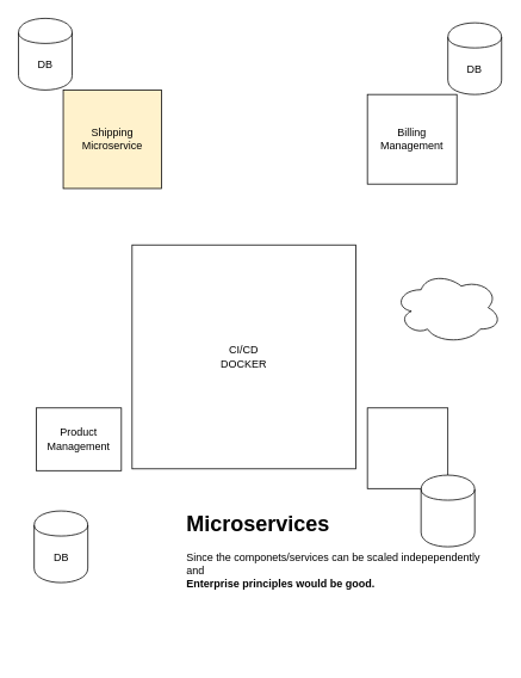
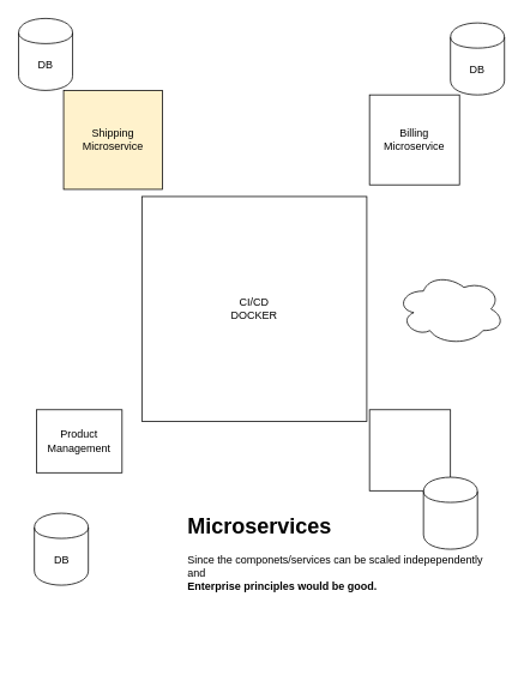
- <mxCell id="3" value="Billing Management" style="whiteSpace=wrap;html=1;aspect=fixed;" vertex="1" parent="1"><mxGeometry x="410" y="105" width="100" height="100" as="geometry" /></mxCell>
+ <mxCell id="3" value="Billing Microservice" style="whiteSpace=wrap;html=1;aspect=fixed;" vertex="1" parent="1"><mxGeometry x="410" y="105" width="100" height="100" as="geometry" /></mxCell>
- <mxCell id="5" value="CI/CD&lt;br&gt;DOCKER&lt;br&gt;" style="whiteSpace=wrap;html=1;aspect=fixed;shadow=0;" vertex="1" parent="1"><mxGeometry x="147" y="273" width="250" height="250" as="geometry" /></mxCell>
+ <mxCell id="5" value="CI/CD&lt;br&gt;DOCKER&lt;br&gt;" style="whiteSpace=wrap;html=1;aspect=fixed;shadow=0;" vertex="1" parent="1"><mxGeometry x="157" y="218" width="250" height="250" as="geometry" /></mxCell>
